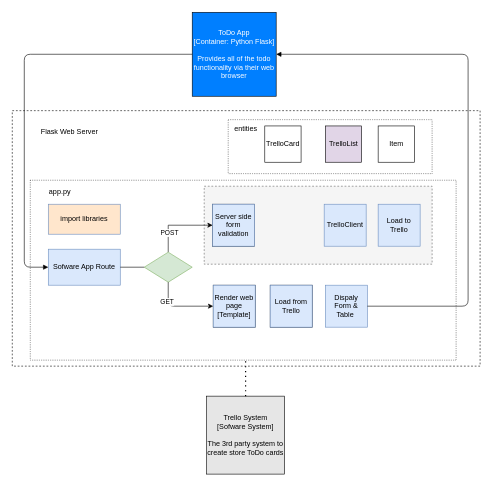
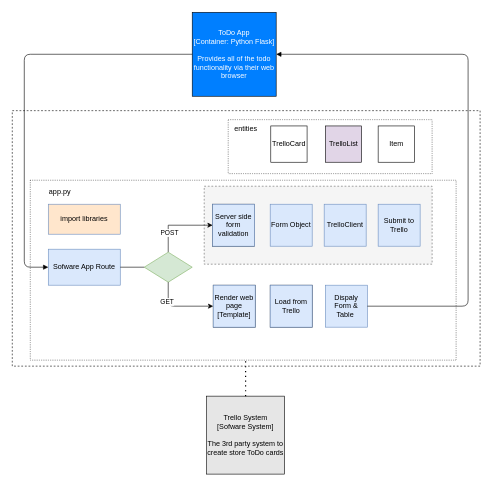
- <mxCell id="31" value="Flask Web Server" style="text;html=1;resizable=0;autosize=1;align=center;verticalAlign=middle;points=[];fillColor=none;strokeColor=none;rounded=0;dashed=1;" vertex="1" parent="1"><mxGeometry x="60" y="209.5" width="110" height="20" as="geometry" /></mxCell>
- <mxCell id="27" value="TrelloCard" style="whiteSpace=wrap;html=1;aspect=fixed;" vertex="1" parent="1"><mxGeometry x="441" y="209.5" width="60.5" height="60.5" as="geometry" /></mxCell>
+ <mxCell id="27" value="TrelloCard" style="whiteSpace=wrap;html=1;aspect=fixed;" vertex="1" parent="1"><mxGeometry x="451" y="209.5" width="60.5" height="60.5" as="geometry" /></mxCell>
+ <mxCell id="12" value="Form Object" style="whiteSpace=wrap;html=1;aspect=fixed;fillColor=#dae8fc;strokeColor=#6c8ebf;" vertex="1" parent="1"><mxGeometry x="450" y="340" width="70" height="70" as="geometry" /></mxCell>
- <mxCell id="14" value="Load to Trello" style="whiteSpace=wrap;html=1;aspect=fixed;fillColor=#dae8fc;strokeColor=#6c8ebf;" vertex="1" parent="1"><mxGeometry x="630" y="340" width="70" height="70" as="geometry" /></mxCell>
+ <mxCell id="14" value="Submit to Trello" style="whiteSpace=wrap;html=1;aspect=fixed;fillColor=#dae8fc;strokeColor=#6c8ebf;" vertex="1" parent="1"><mxGeometry x="630" y="340" width="70" height="70" as="geometry" /></mxCell>
